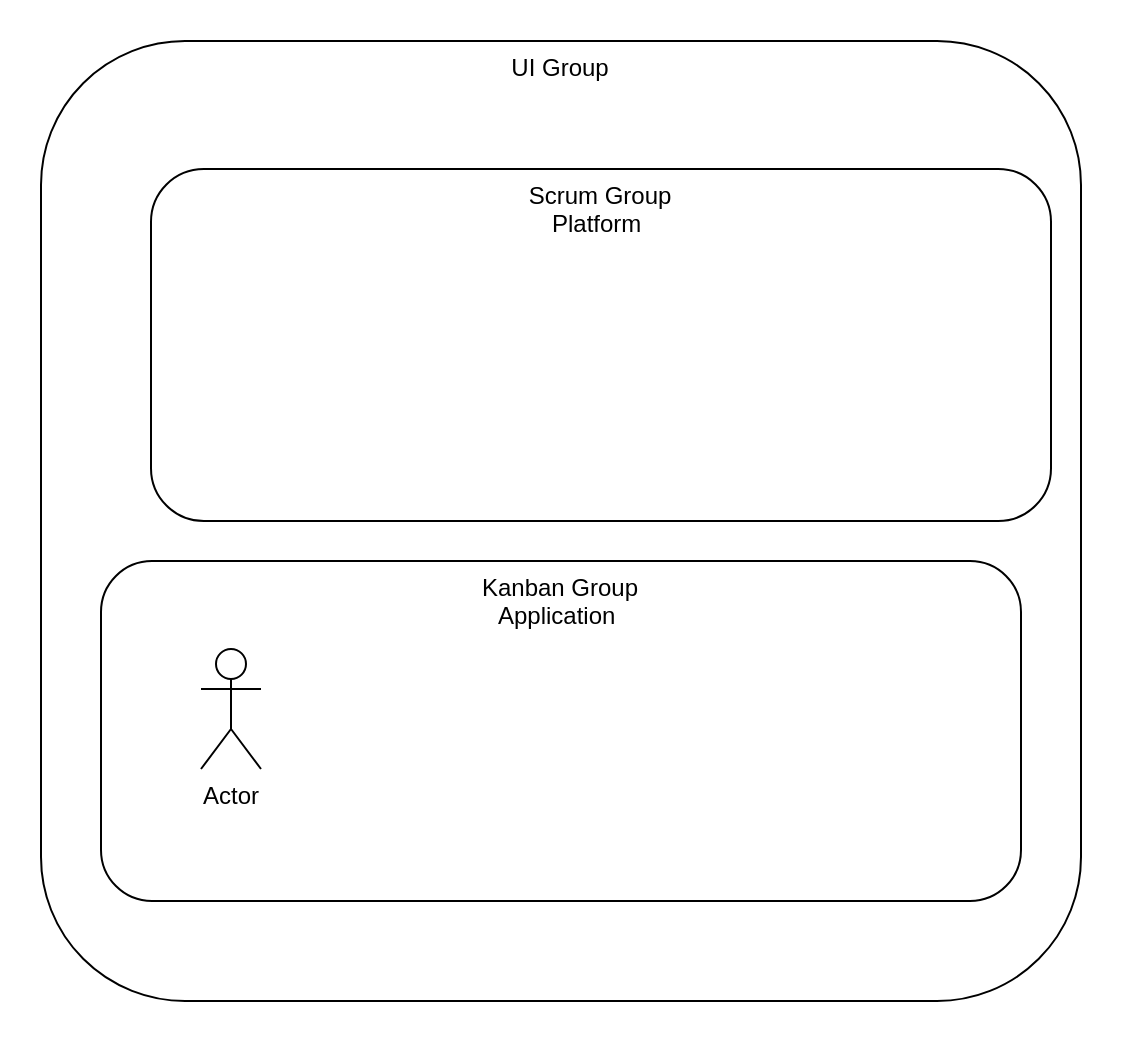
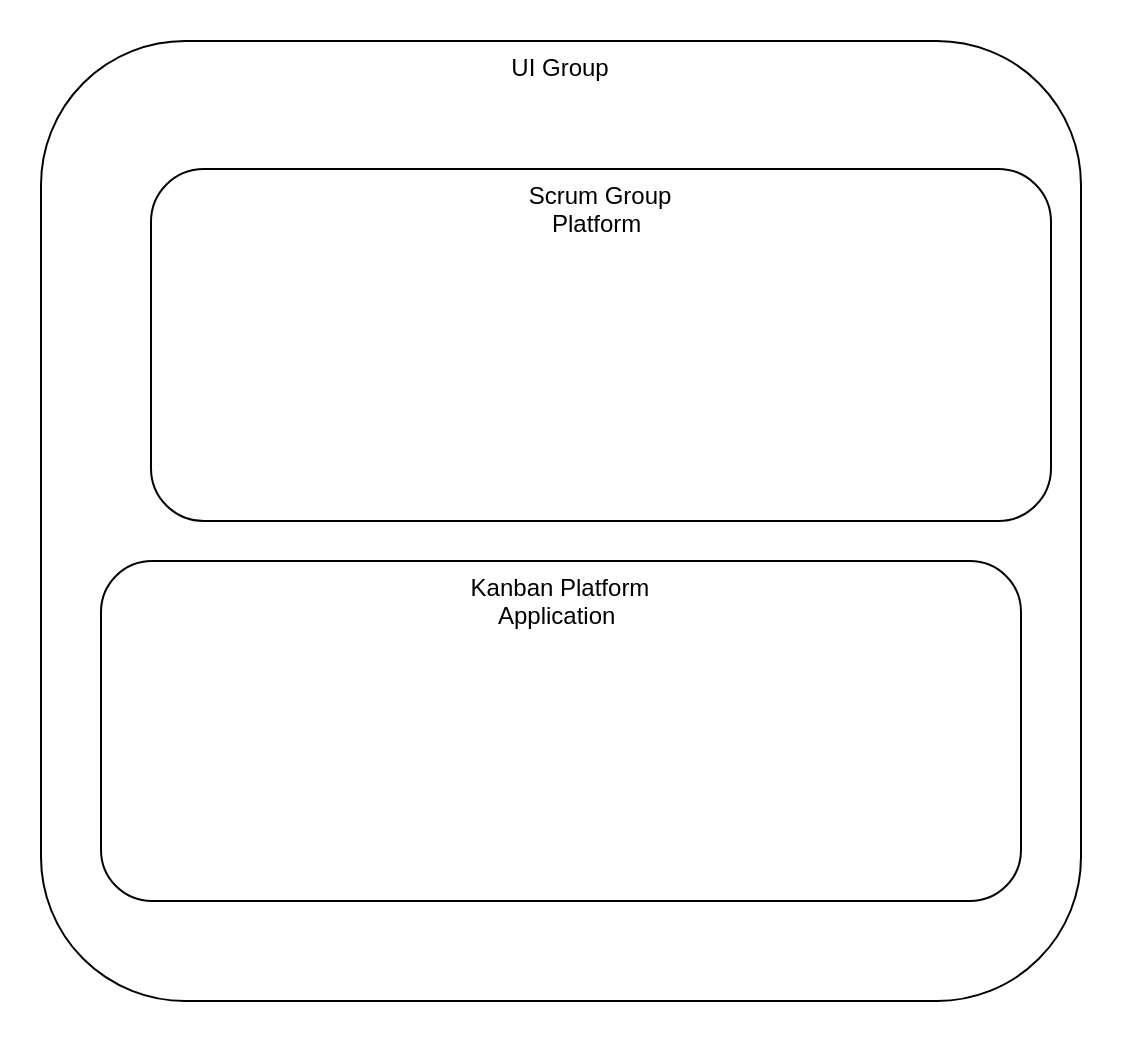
- <mxCell id="3" value="Kanban Group&lt;br&gt;Application&amp;nbsp;" style="rounded=1;whiteSpace=wrap;html=1;verticalAlign=top;" vertex="1" parent="1"><mxGeometry x="50" y="280" width="460" height="170" as="geometry" /></mxCell>
+ <mxCell id="3" value="Kanban Platform&lt;br&gt;Application&amp;nbsp;" style="rounded=1;whiteSpace=wrap;html=1;verticalAlign=top;" vertex="1" parent="1"><mxGeometry x="50" y="280" width="460" height="170" as="geometry" /></mxCell>
- <mxCell id="5" value="Actor" style="shape=umlActor;verticalLabelPosition=bottom;verticalAlign=top;html=1;outlineConnect=0;" vertex="1" parent="1"><mxGeometry x="100" y="324" width="30" height="60" as="geometry" /></mxCell>
